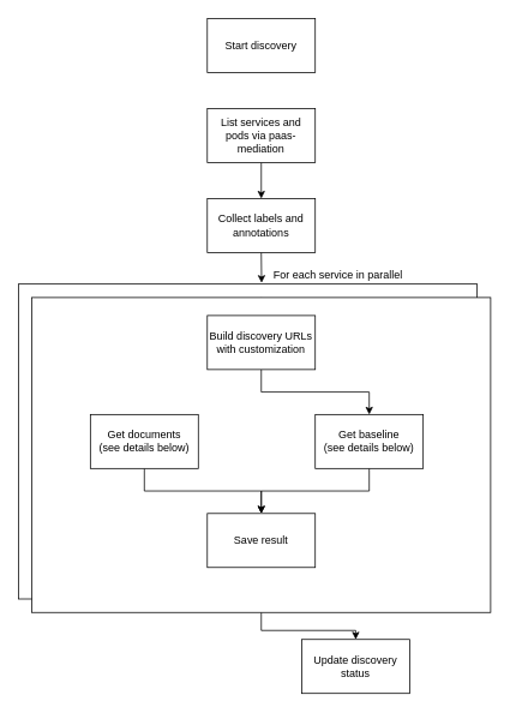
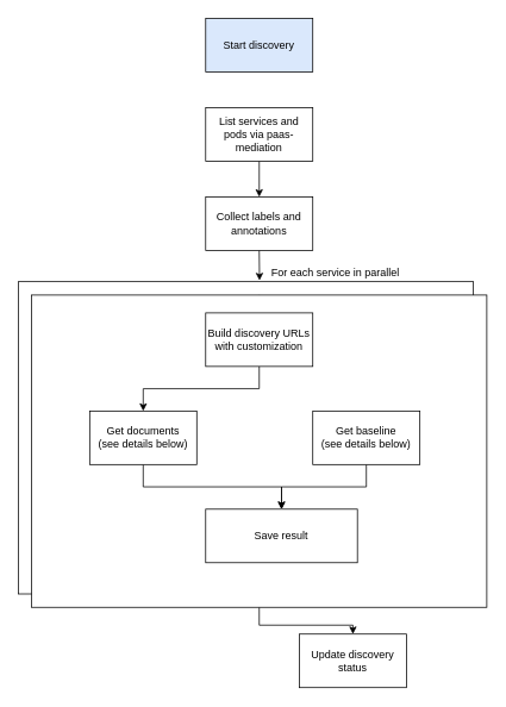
- <mxCell id="5" value="Start discovery" style="rounded=0;whiteSpace=wrap;html=1;" vertex="1" parent="1"><mxGeometry x="230" y="20" width="120" height="60" as="geometry" /></mxCell>
+ <mxCell id="5" value="Start discovery" style="rounded=0;whiteSpace=wrap;html=1;fillColor=#dae8fc;" vertex="1" parent="1"><mxGeometry x="230" y="20" width="120" height="60" as="geometry" /></mxCell>
+ <mxCell id="12" style="edgeStyle=orthogonalEdgeStyle;rounded=0;orthogonalLoop=1;jettySize=auto;html=1;exitX=0.5;exitY=1;exitDx=0;exitDy=0;entryX=0.5;entryY=0;entryDx=0;entryDy=0;" edge="1" parent="1" source="13" target="17"><mxGeometry relative="1" as="geometry" /></mxCell>
- <mxCell id="11" style="edgeStyle=orthogonalEdgeStyle;rounded=0;orthogonalLoop=1;jettySize=auto;html=1;exitX=0.5;exitY=1;exitDx=0;exitDy=0;entryX=0.5;entryY=0;entryDx=0;entryDy=0;" edge="1" parent="1" source="13" target="15"><mxGeometry relative="1" as="geometry" /></mxCell>
- <mxCell id="18" value="Save result" style="rounded=0;whiteSpace=wrap;html=1;" vertex="1" parent="1"><mxGeometry x="230" y="570" width="120" height="60" as="geometry" /></mxCell>
+ <mxCell id="18" value="Save result" style="rounded=0;whiteSpace=wrap;html=1;" vertex="1" parent="1"><mxGeometry x="230" y="570" width="170" height="60" as="geometry" /></mxCell>
